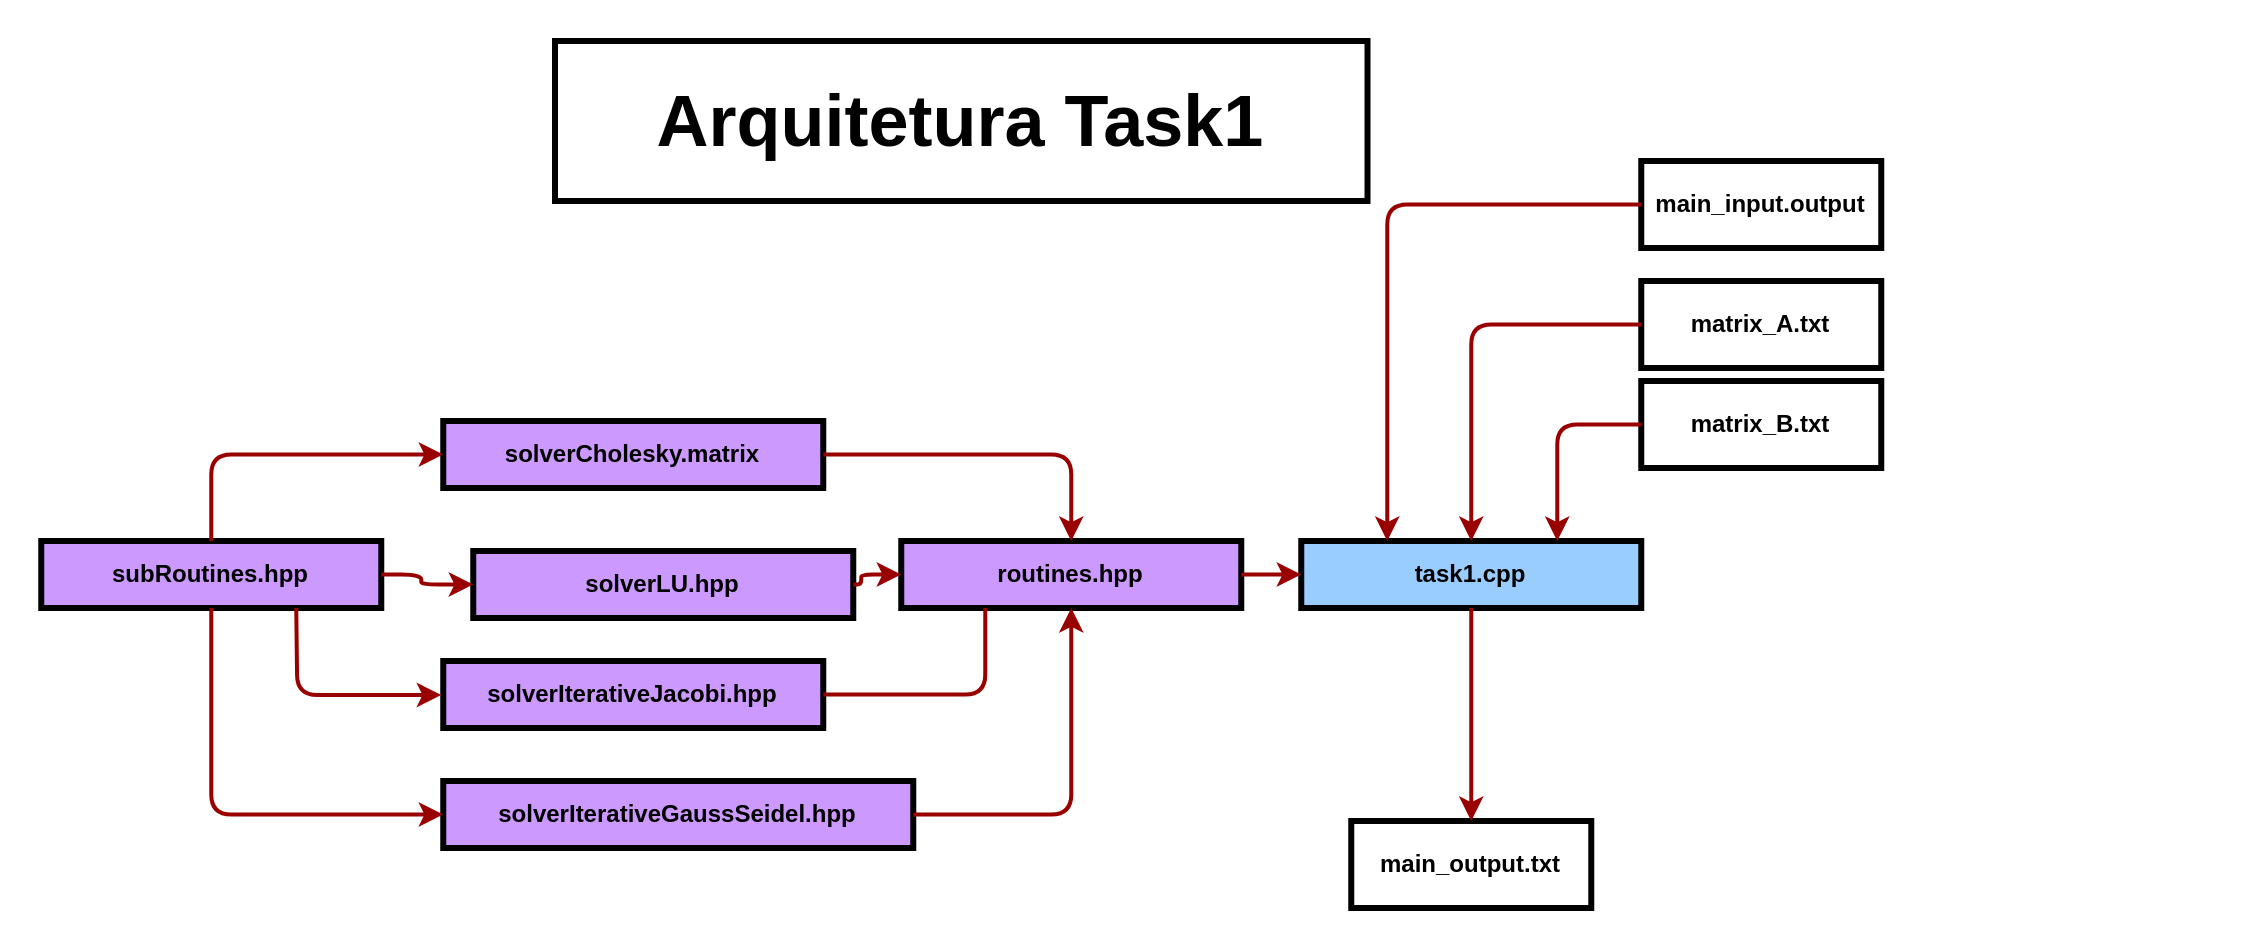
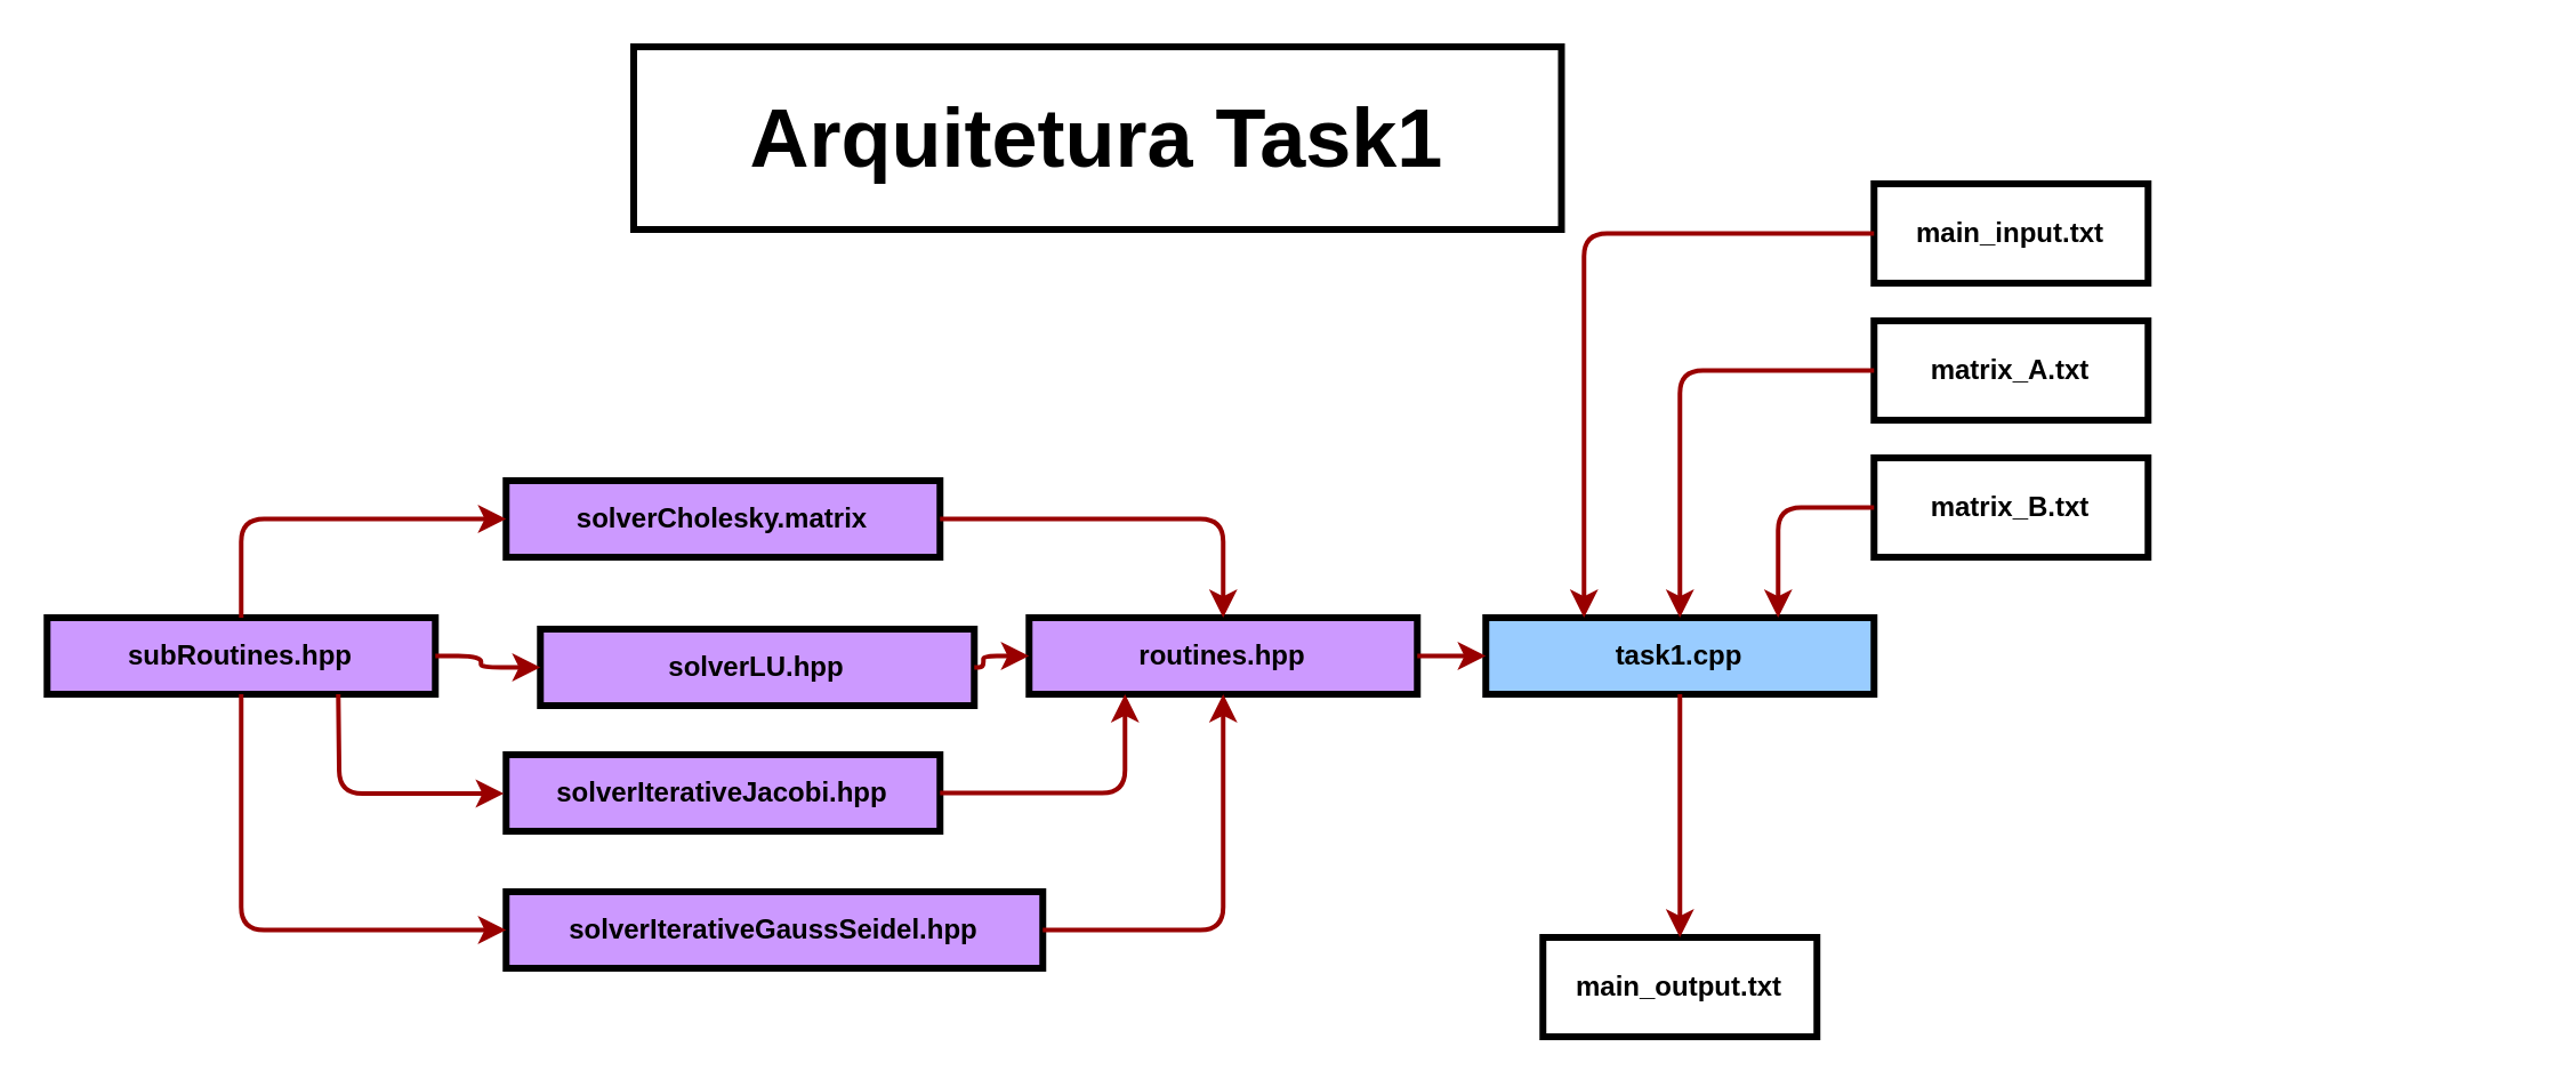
- <mxCell id="2" value="main_input.output" style="whiteSpace=wrap;align=center;verticalAlign=middle;fontStyle=1;strokeWidth=3;fillColor=#FFFFFF;" parent="1" vertex="1"><mxGeometry x="820.13" y="80" width="120" height="43.5" as="geometry" /></mxCell>
+ <mxCell id="2" value="main_input.txt" style="whiteSpace=wrap;align=center;verticalAlign=middle;fontStyle=1;strokeWidth=3;fillColor=#FFFFFF;" parent="1" vertex="1"><mxGeometry x="820.13" y="80" width="120" height="43.5" as="geometry" /></mxCell>
- <mxCell id="22" value="matrix_B.txt" style="whiteSpace=wrap;align=center;verticalAlign=middle;fontStyle=1;strokeWidth=3;fillColor=#FFFFFF;" vertex="1" parent="1"><mxGeometry x="820.13" y="190" width="120" height="43.5" as="geometry" /></mxCell>
+ <mxCell id="22" value="matrix_B.txt" style="whiteSpace=wrap;align=center;verticalAlign=middle;fontStyle=1;strokeWidth=3;fillColor=#FFFFFF;" vertex="1" parent="1"><mxGeometry x="820.13" y="200" width="120" height="43.5" as="geometry" /></mxCell>
- <mxCell id="14" value="" style="edgeStyle=elbowEdgeStyle;elbow=horizontal;strokeColor=#990000;strokeWidth=2;startArrow=none;startFill=0;entryX=0.25;entryY=1;entryDx=0;entryDy=0;exitX=1;exitY=0.5;exitDx=0;exitDy=0;endArrow=none;" edge="1" parent="1" source="9" target="4"><mxGeometry width="100" height="100" relative="1" as="geometry"><mxPoint x="50.13" y="56.41" as="sourcePoint" /><mxPoint x="130.13" y="56.66" as="targetPoint" /><Array as="points"><mxPoint x="492.13" y="347" /><mxPoint x="485.13" y="84.91" /><mxPoint x="482.13" y="54.57" /></Array></mxGeometry></mxCell>
+ <mxCell id="14" value="" style="edgeStyle=elbowEdgeStyle;elbow=horizontal;strokeColor=#990000;strokeWidth=2;startArrow=none;startFill=0;entryX=0.25;entryY=1;entryDx=0;entryDy=0;exitX=1;exitY=0.5;exitDx=0;exitDy=0;" edge="1" parent="1" source="9" target="4"><mxGeometry width="100" height="100" relative="1" as="geometry"><mxPoint x="50.13" y="56.41" as="sourcePoint" /><mxPoint x="130.13" y="56.66" as="targetPoint" /><Array as="points"><mxPoint x="492.13" y="347" /><mxPoint x="485.13" y="84.91" /><mxPoint x="482.13" y="54.57" /></Array></mxGeometry></mxCell>
